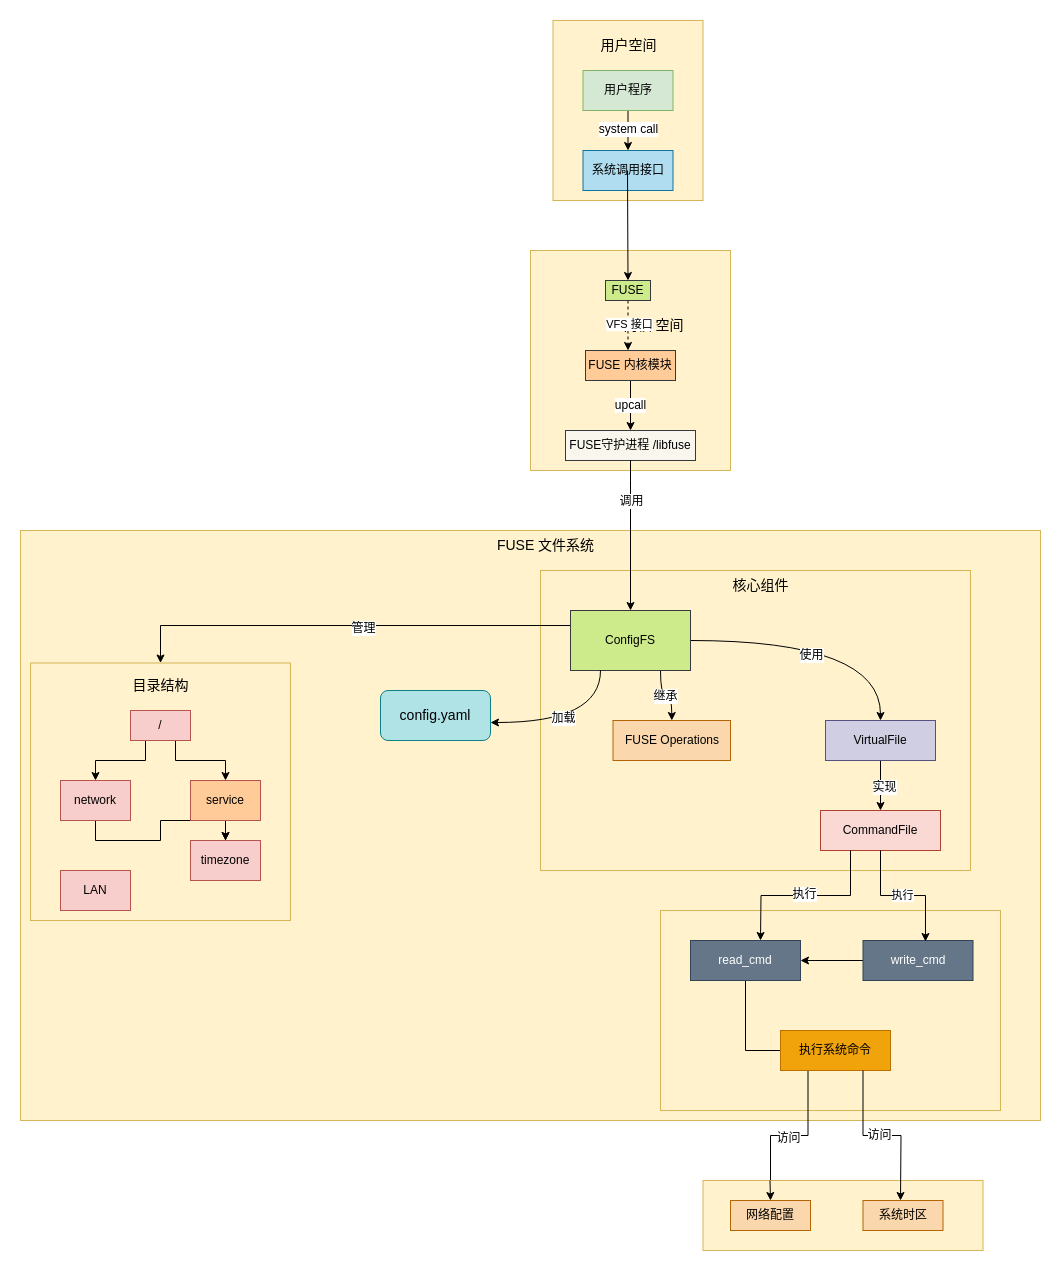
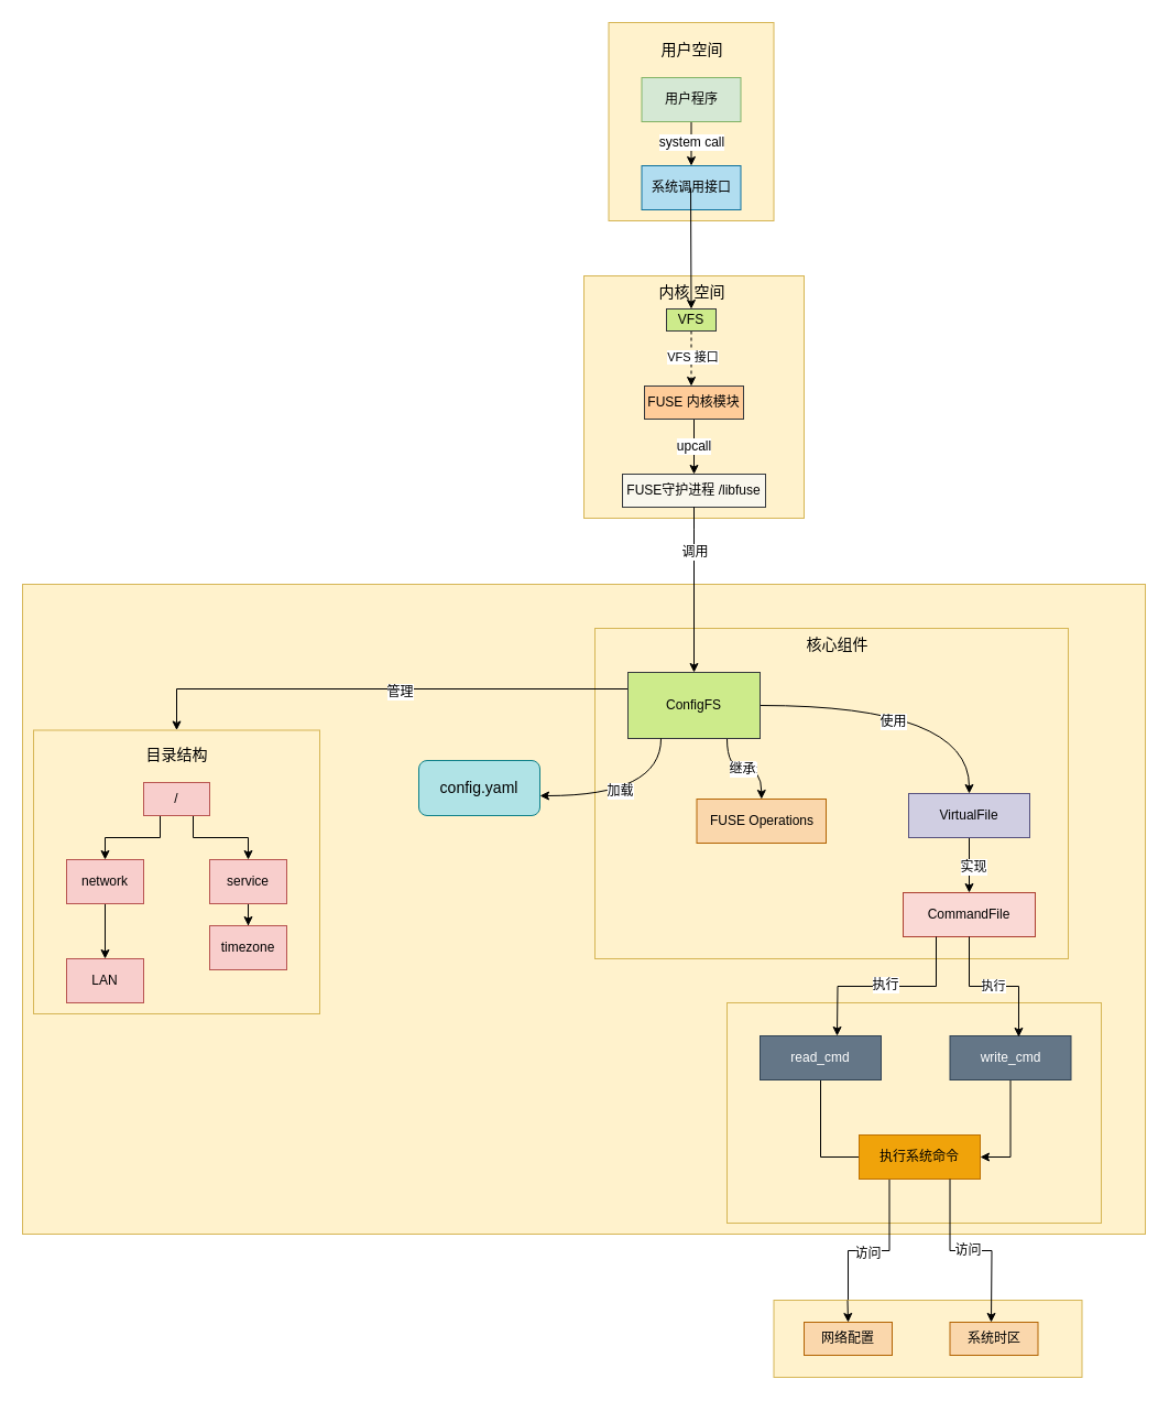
- <mxCell id="12" value="FUSE" style="rounded=0;whiteSpace=wrap;html=1;fillColor=#cdeb8b;strokeColor=#36393d;" vertex="1" parent="1"><mxGeometry x="605" y="280" width="45" height="20" as="geometry" /></mxCell>
+ <mxCell id="12" value="VFS" style="rounded=0;whiteSpace=wrap;html=1;fillColor=#cdeb8b;strokeColor=#36393d;" vertex="1" parent="1"><mxGeometry x="605" y="280" width="45" height="20" as="geometry" /></mxCell>
- <mxCell id="9" value="&lt;font style=&quot;font-size: 14px;&quot;&gt;内核 空间&lt;/font&gt;" style="text;html=1;align=center;verticalAlign=middle;resizable=0;points=[];autosize=1;strokeColor=none;fillColor=none;" vertex="1" parent="1"><mxGeometry x="612.5" y="310" width="80" height="30" as="geometry" /></mxCell>
+ <mxCell id="9" value="&lt;font style=&quot;font-size: 14px;&quot;&gt;内核 空间&lt;/font&gt;" style="text;html=1;align=center;verticalAlign=middle;resizable=0;points=[];autosize=1;strokeColor=none;fillColor=none;" vertex="1" parent="1"><mxGeometry x="587.5" y="250" width="80" height="30" as="geometry" /></mxCell>
- <mxCell id="64" value="&lt;span style=&quot;font-size: 14px;&quot;&gt;FUSE 文件系统&lt;/span&gt;" style="text;html=1;align=center;verticalAlign=middle;resizable=0;points=[];autosize=1;strokeColor=none;fillColor=none;" vertex="1" parent="1"><mxGeometry x="485" y="530" width="120" height="30" as="geometry" /></mxCell>
- <mxCell id="30" value="FUSE Operations" style="rounded=0;whiteSpace=wrap;html=1;fillColor=#fad7ac;strokeColor=#b46504;" vertex="1" parent="1"><mxGeometry x="612.5" y="720" width="117.5" height="40" as="geometry" /></mxCell>
+ <mxCell id="30" value="FUSE Operations" style="rounded=0;whiteSpace=wrap;html=1;fillColor=#fad7ac;strokeColor=#b46504;" vertex="1" parent="1"><mxGeometry x="632.5" y="725" width="117.5" height="40" as="geometry" /></mxCell>
- <mxCell id="61" value="service" style="rounded=0;whiteSpace=wrap;html=1;fillColor=#ffcc99;strokeColor=#b85450;" vertex="1" parent="1"><mxGeometry x="190" y="780" width="70" height="40" as="geometry" /></mxCell>
+ <mxCell id="61" value="service" style="rounded=0;whiteSpace=wrap;html=1;fillColor=#f8cecc;strokeColor=#b85450;" vertex="1" parent="1"><mxGeometry x="190" y="780" width="70" height="40" as="geometry" /></mxCell>
- <mxCell id="58" style="edgeStyle=orthogonalEdgeStyle;rounded=0;orthogonalLoop=1;jettySize=auto;html=1;exitX=0.5;exitY=1;exitDx=0;exitDy=0;elbow=vertical;" edge="1" parent="1" source="59" target="63"><mxGeometry relative="1" as="geometry" /></mxCell>
+ <mxCell id="58" style="edgeStyle=orthogonalEdgeStyle;rounded=0;orthogonalLoop=1;jettySize=auto;html=1;exitX=0.5;exitY=1;exitDx=0;exitDy=0;elbow=vertical;" edge="1" parent="1" source="59" target="62"><mxGeometry relative="1" as="geometry" /></mxCell>
- <mxCell id="42" style="edgeStyle=orthogonalEdgeStyle;rounded=0;orthogonalLoop=1;jettySize=auto;html=1;elbow=vertical;" edge="1" parent="1" source="43" target="41"><mxGeometry relative="1" as="geometry" /></mxCell>
+ <mxCell id="42" style="edgeStyle=orthogonalEdgeStyle;rounded=0;orthogonalLoop=1;jettySize=auto;html=1;entryX=1;entryY=0.5;entryDx=0;entryDy=0;elbow=vertical;" edge="1" parent="1" source="43" target="46"><mxGeometry relative="1" as="geometry" /></mxCell>
